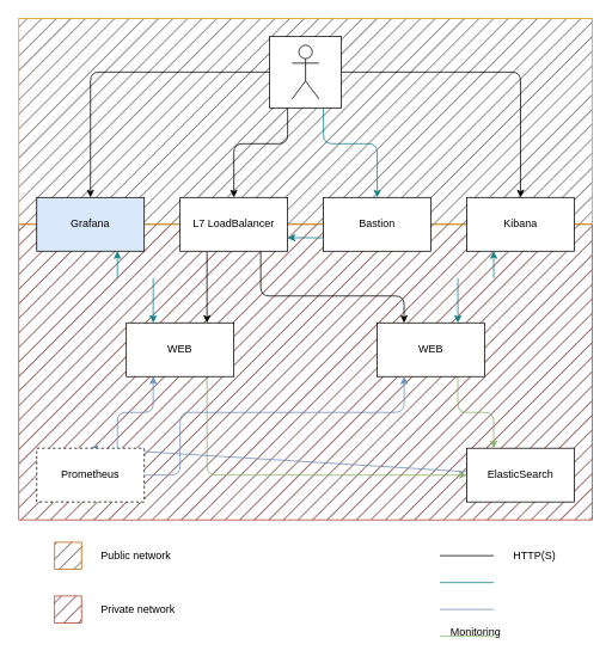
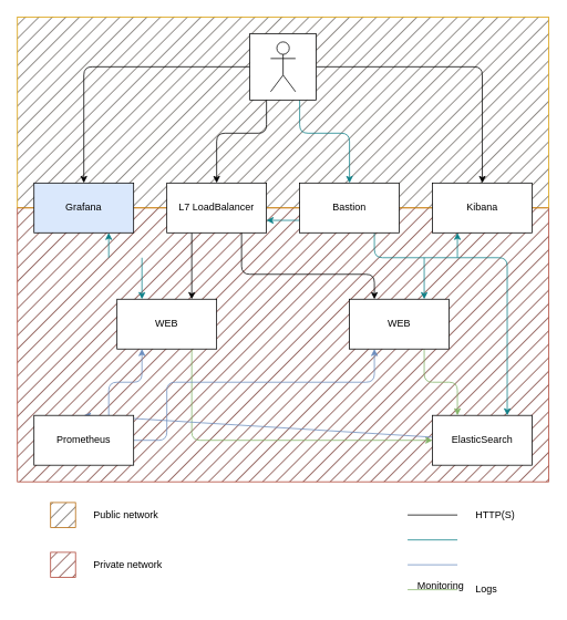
+ <mxCell id="19" style="edgeStyle=none;html=1;exitX=0.75;exitY=1;exitDx=0;exitDy=0;entryX=0.75;entryY=0;entryDx=0;entryDy=0;fillColor=#b0e3e6;strokeColor=#0e8088;movable=0;resizable=0;rotatable=0;deletable=0;editable=0;connectable=0;" edge="1" parent="1" source="23" target="14"><mxGeometry relative="1" as="geometry"><Array as="points"><mxPoint x="450" y="310" /><mxPoint x="480" y="310" /><mxPoint x="540" y="310" /><mxPoint x="610" y="310" /></Array></mxGeometry></mxCell>
- <mxCell id="12" value="Prometheus" style="rounded=0;whiteSpace=wrap;html=1;movable=0;resizable=0;rotatable=0;deletable=0;editable=0;connectable=0;dashed=1;" vertex="1" parent="1"><mxGeometry x="40" y="500" width="120" height="60" as="geometry" /></mxCell>
+ <mxCell id="12" value="Prometheus" style="rounded=0;whiteSpace=wrap;html=1;movable=0;resizable=0;rotatable=0;deletable=0;editable=0;connectable=0;" vertex="1" parent="1"><mxGeometry x="40" y="500" width="120" height="60" as="geometry" /></mxCell>
+ <mxCell id="38" value="Logs" style="text;html=1;strokeColor=none;fillColor=none;align=left;verticalAlign=middle;whiteSpace=wrap;rounded=0;fillStyle=auto;movable=0;resizable=0;rotatable=0;deletable=0;editable=0;connectable=0;" vertex="1" parent="1"><mxGeometry x="570" y="695" width="60" height="30" as="geometry" /></mxCell>
